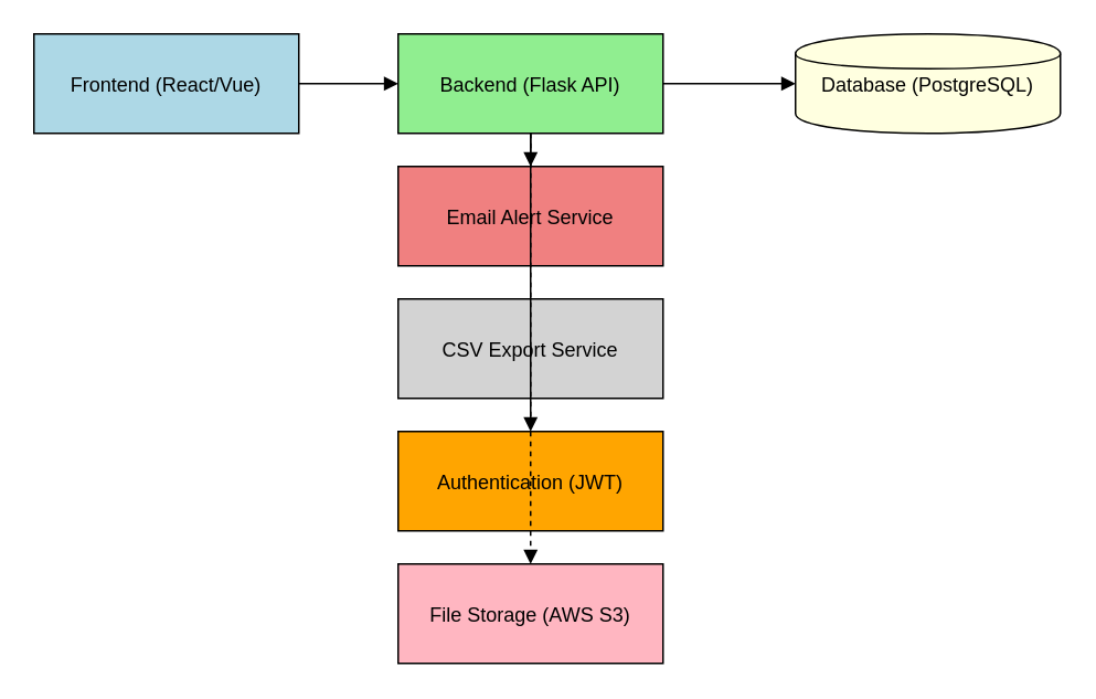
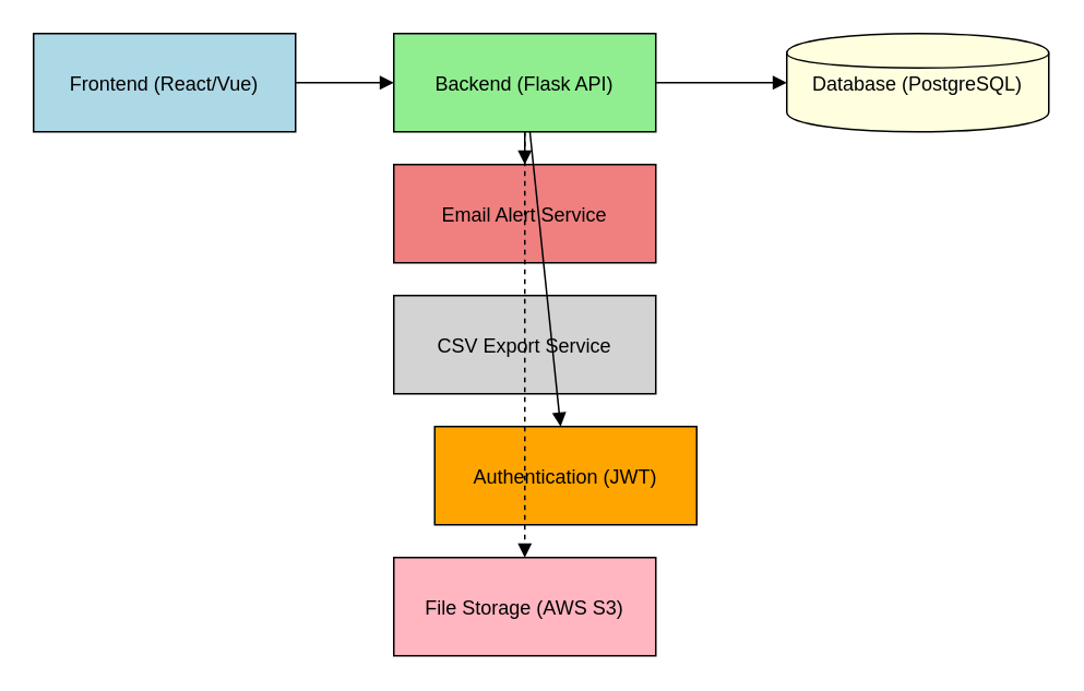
- <mxCell id="7" value="Authentication (JWT)" style="shape=rectangle;fillColor=#FFA500;" vertex="1" parent="1"><mxGeometry x="240" y="260" width="160" height="60" as="geometry" /></mxCell>
+ <mxCell id="7" value="Authentication (JWT)" style="shape=rectangle;fillColor=#FFA500;" vertex="1" parent="1"><mxGeometry x="265" y="260" width="160" height="60" as="geometry" /></mxCell>
